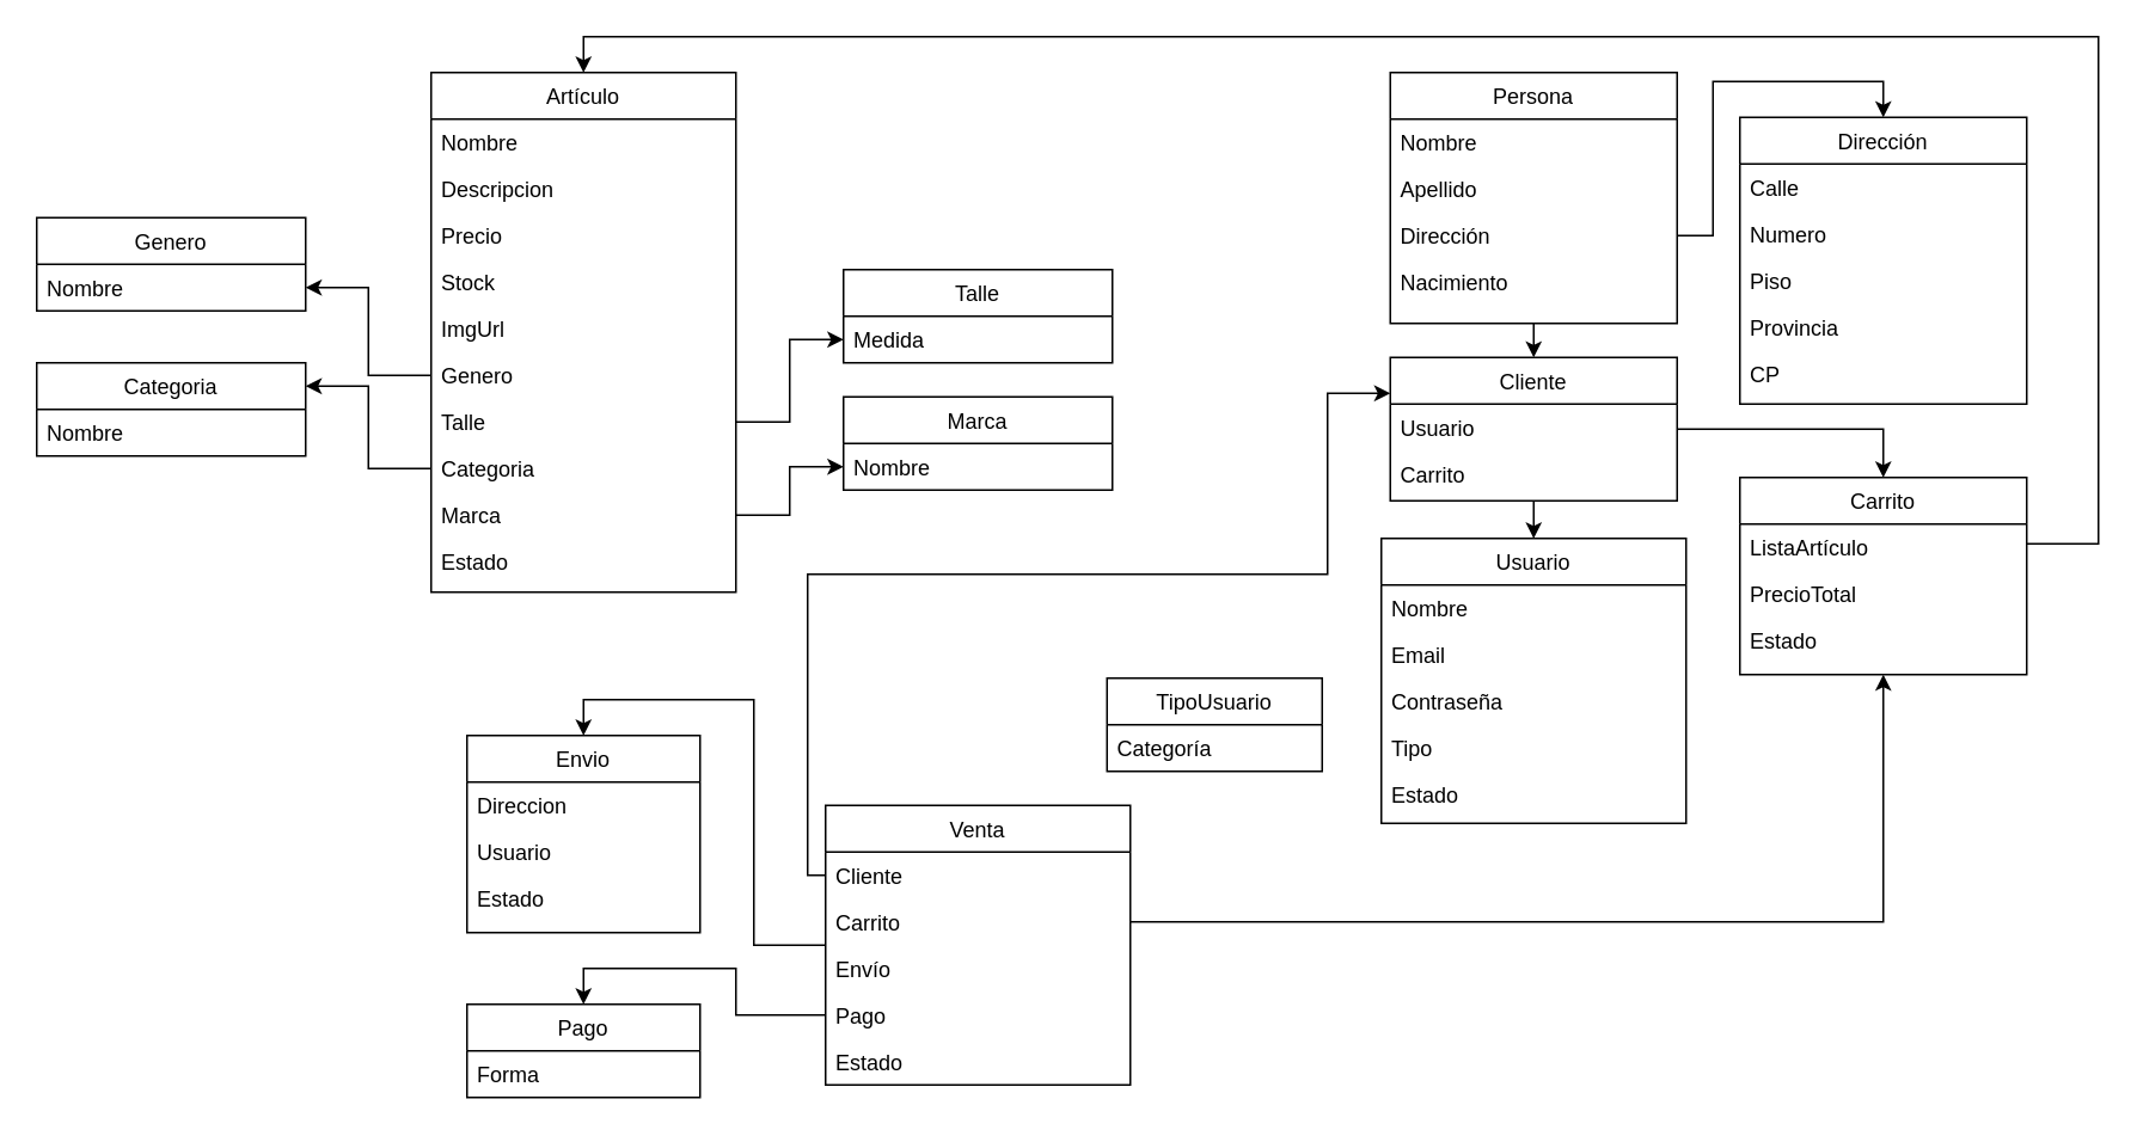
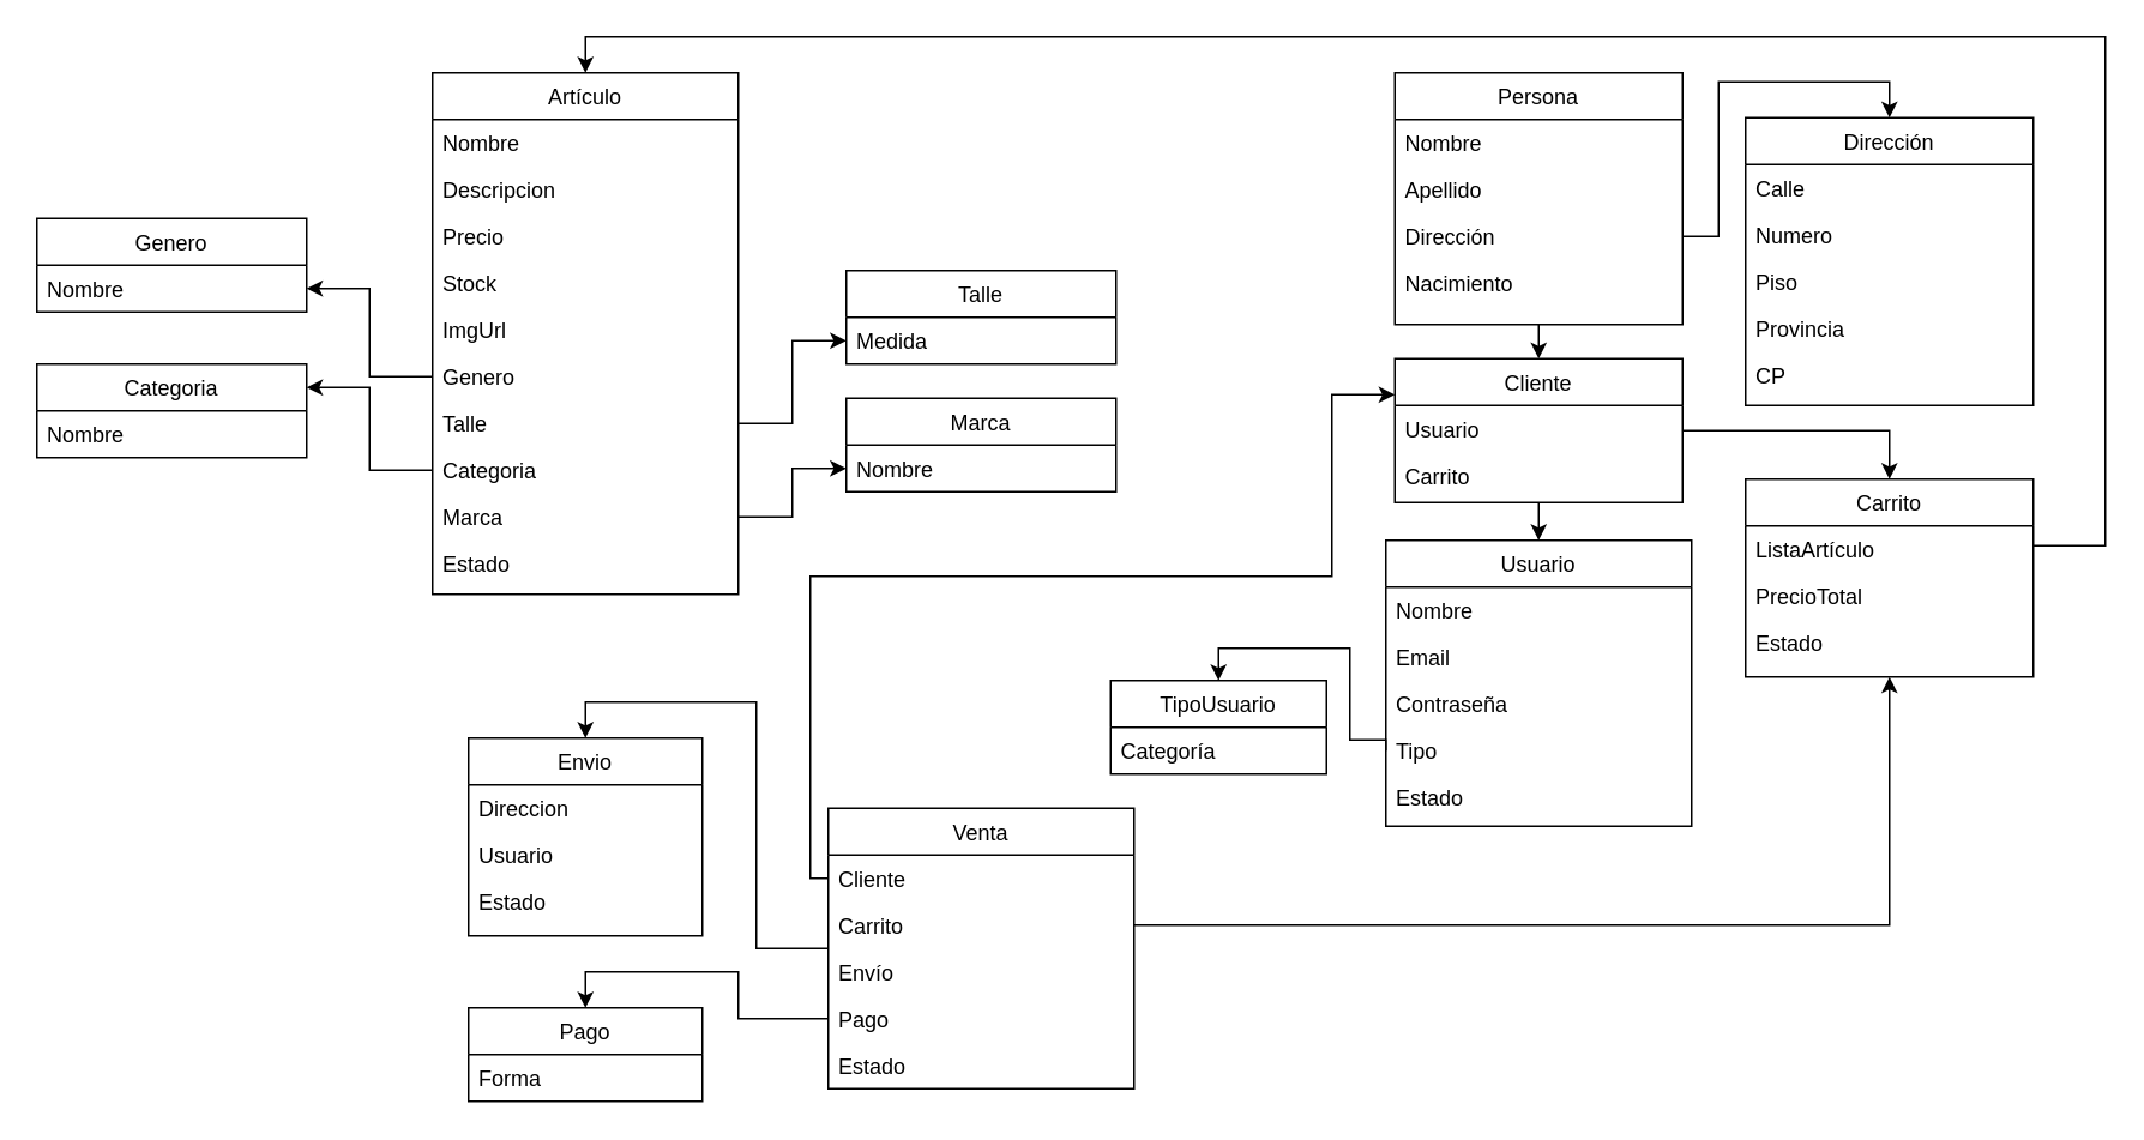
+ <mxCell id="32" value="" style="edgeStyle=orthogonalEdgeStyle;rounded=0;orthogonalLoop=1;jettySize=auto;html=1;entryX=0.5;entryY=0;entryDx=0;entryDy=0;exitX=0;exitY=0.5;exitDx=0;exitDy=0;" parent="1" source="37" target="69" edge="1"><mxGeometry relative="1" as="geometry"><mxPoint x="655" y="324" as="targetPoint" /><Array as="points"><mxPoint x="770" y="411" /><mxPoint x="750" y="411" /><mxPoint x="750" y="360" /><mxPoint x="677" y="360" /></Array></mxGeometry></mxCell>
